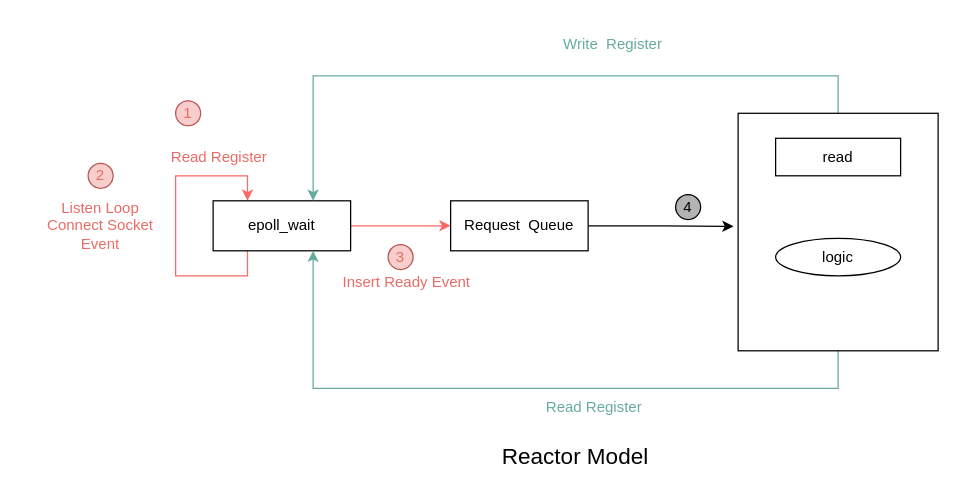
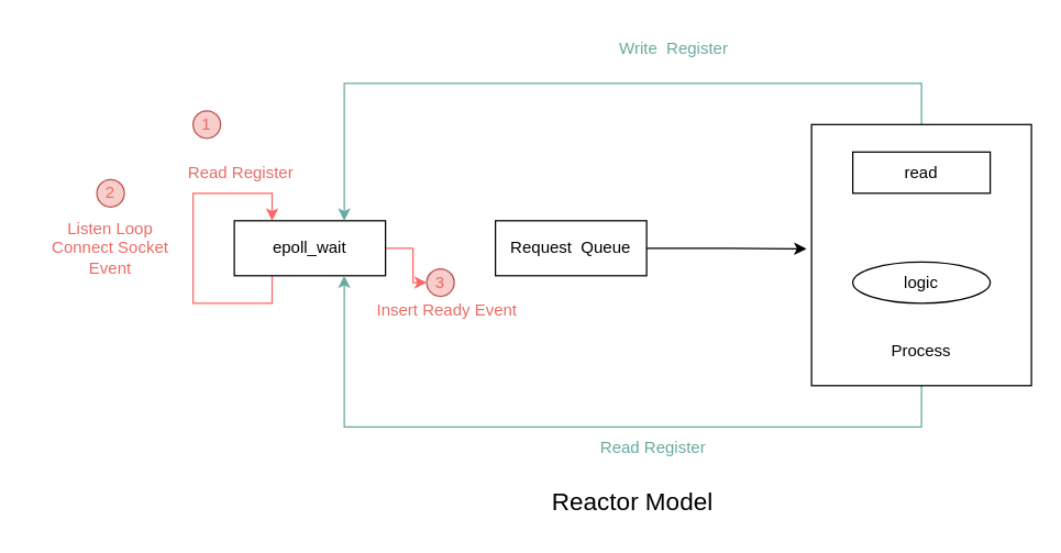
- <mxCell id="22" value="4" style="ellipse;whiteSpace=wrap;html=1;aspect=fixed;fillColor=#B3B3B3;strokeColor=#000000;fontColor=#000000;" vertex="1" parent="1"><mxGeometry x="540" y="154.94" width="20" height="20" as="geometry" /></mxCell>
- <mxCell id="2" style="edgeStyle=orthogonalEdgeStyle;rounded=0;orthogonalLoop=1;jettySize=auto;html=1;entryX=0;entryY=0.5;entryDx=0;entryDy=0;strokeColor=#FF6666;fontColor=#EA6B66;" parent="1" source="4" target="6" edge="1"><mxGeometry relative="1" as="geometry" /></mxCell>
+ <mxCell id="2" style="edgeStyle=orthogonalEdgeStyle;rounded=0;orthogonalLoop=1;jettySize=auto;html=1;strokeColor=#FF6666;fontColor=#EA6B66;" parent="1" source="4" target="21" edge="1"><mxGeometry relative="1" as="geometry" /></mxCell>
+ <mxCell id="12" value="Process" style="text;html=1;strokeColor=none;fillColor=none;align=center;verticalAlign=middle;whiteSpace=wrap;rounded=0;" parent="1" vertex="1"><mxGeometry x="640" y="239.94" width="60" height="30" as="geometry" /></mxCell>
